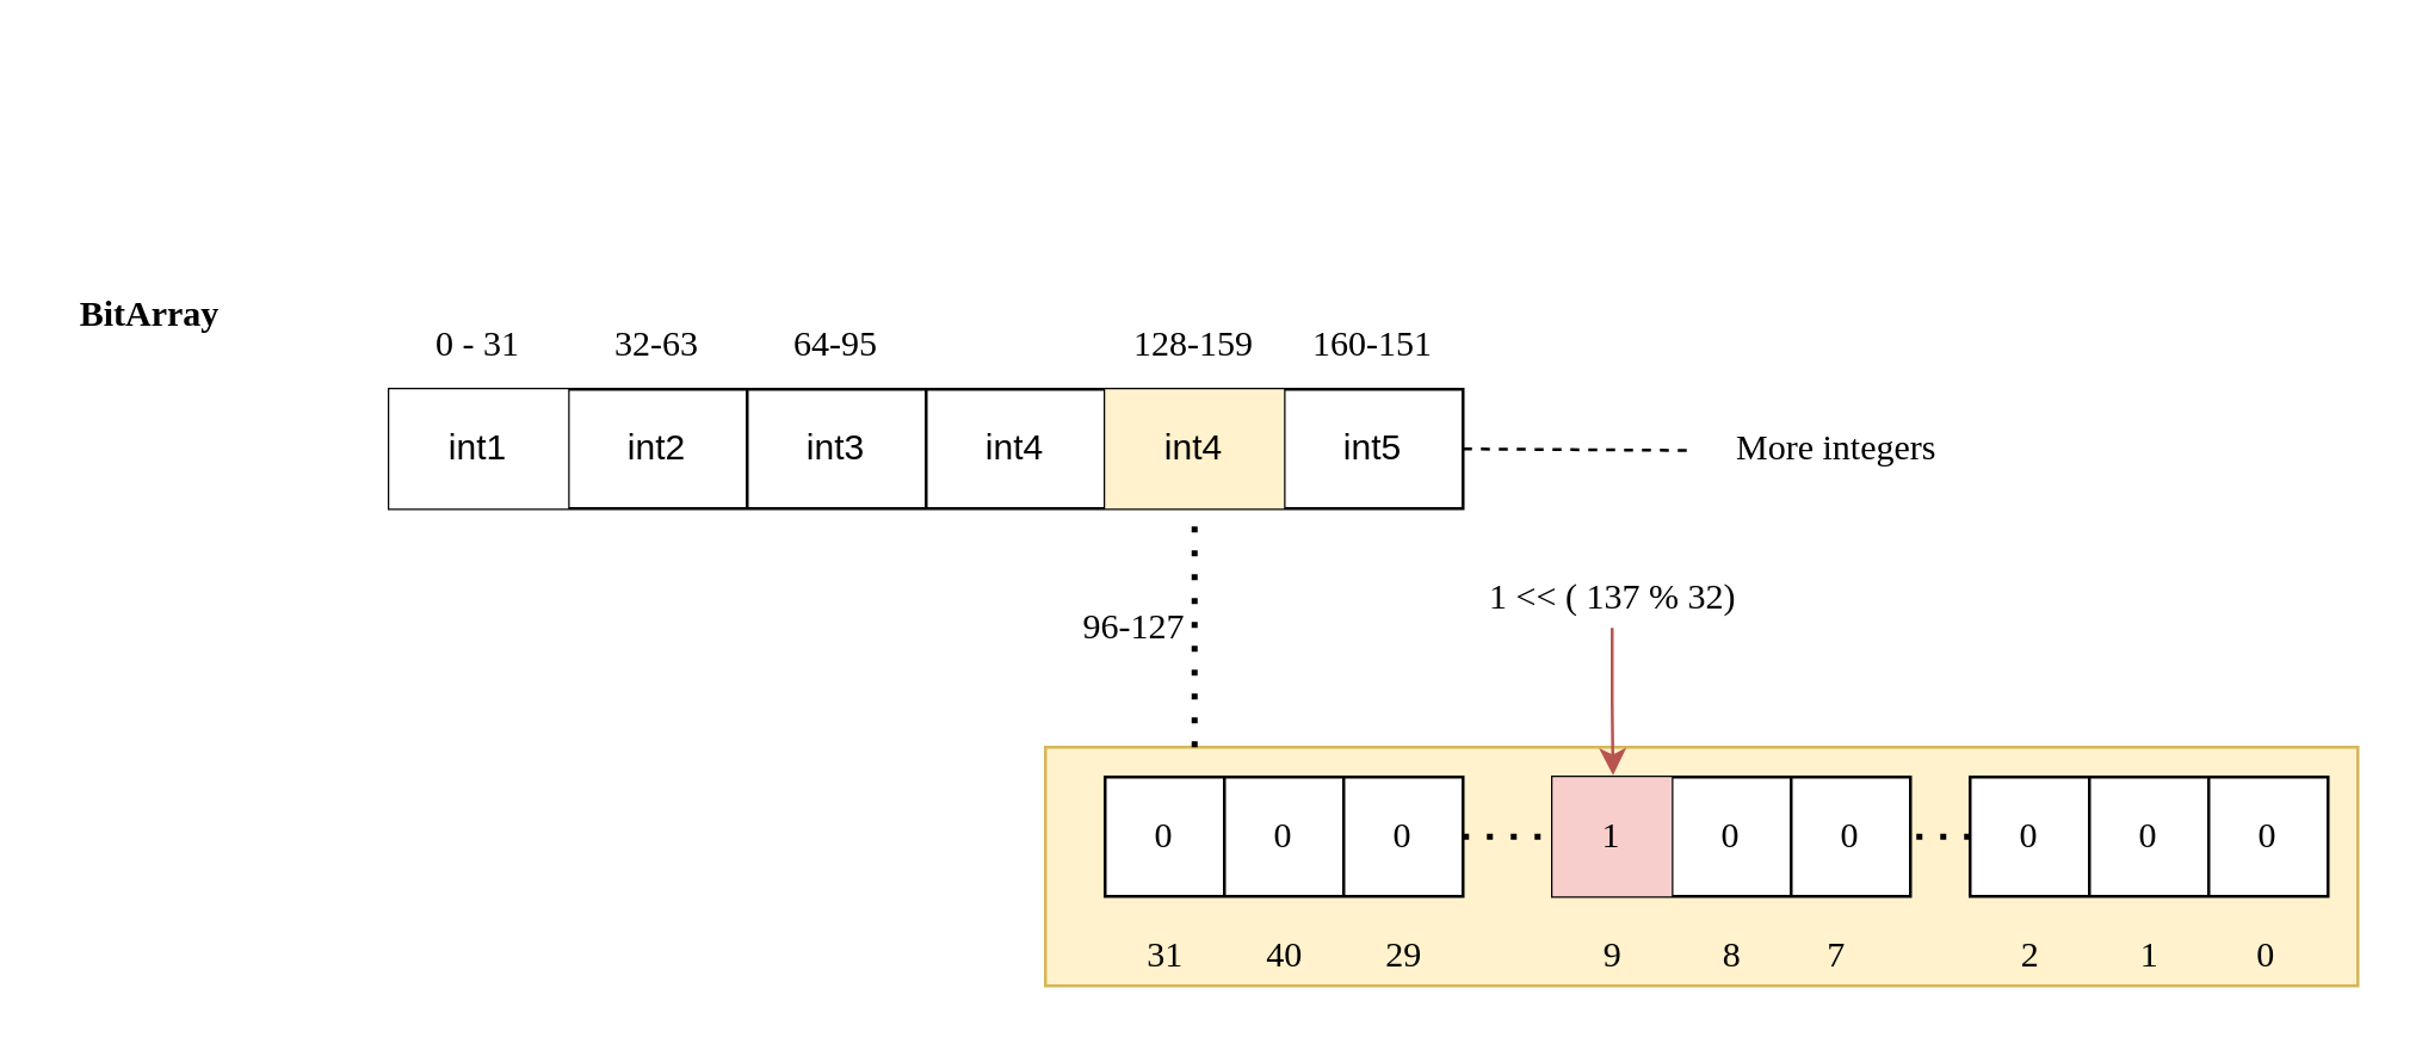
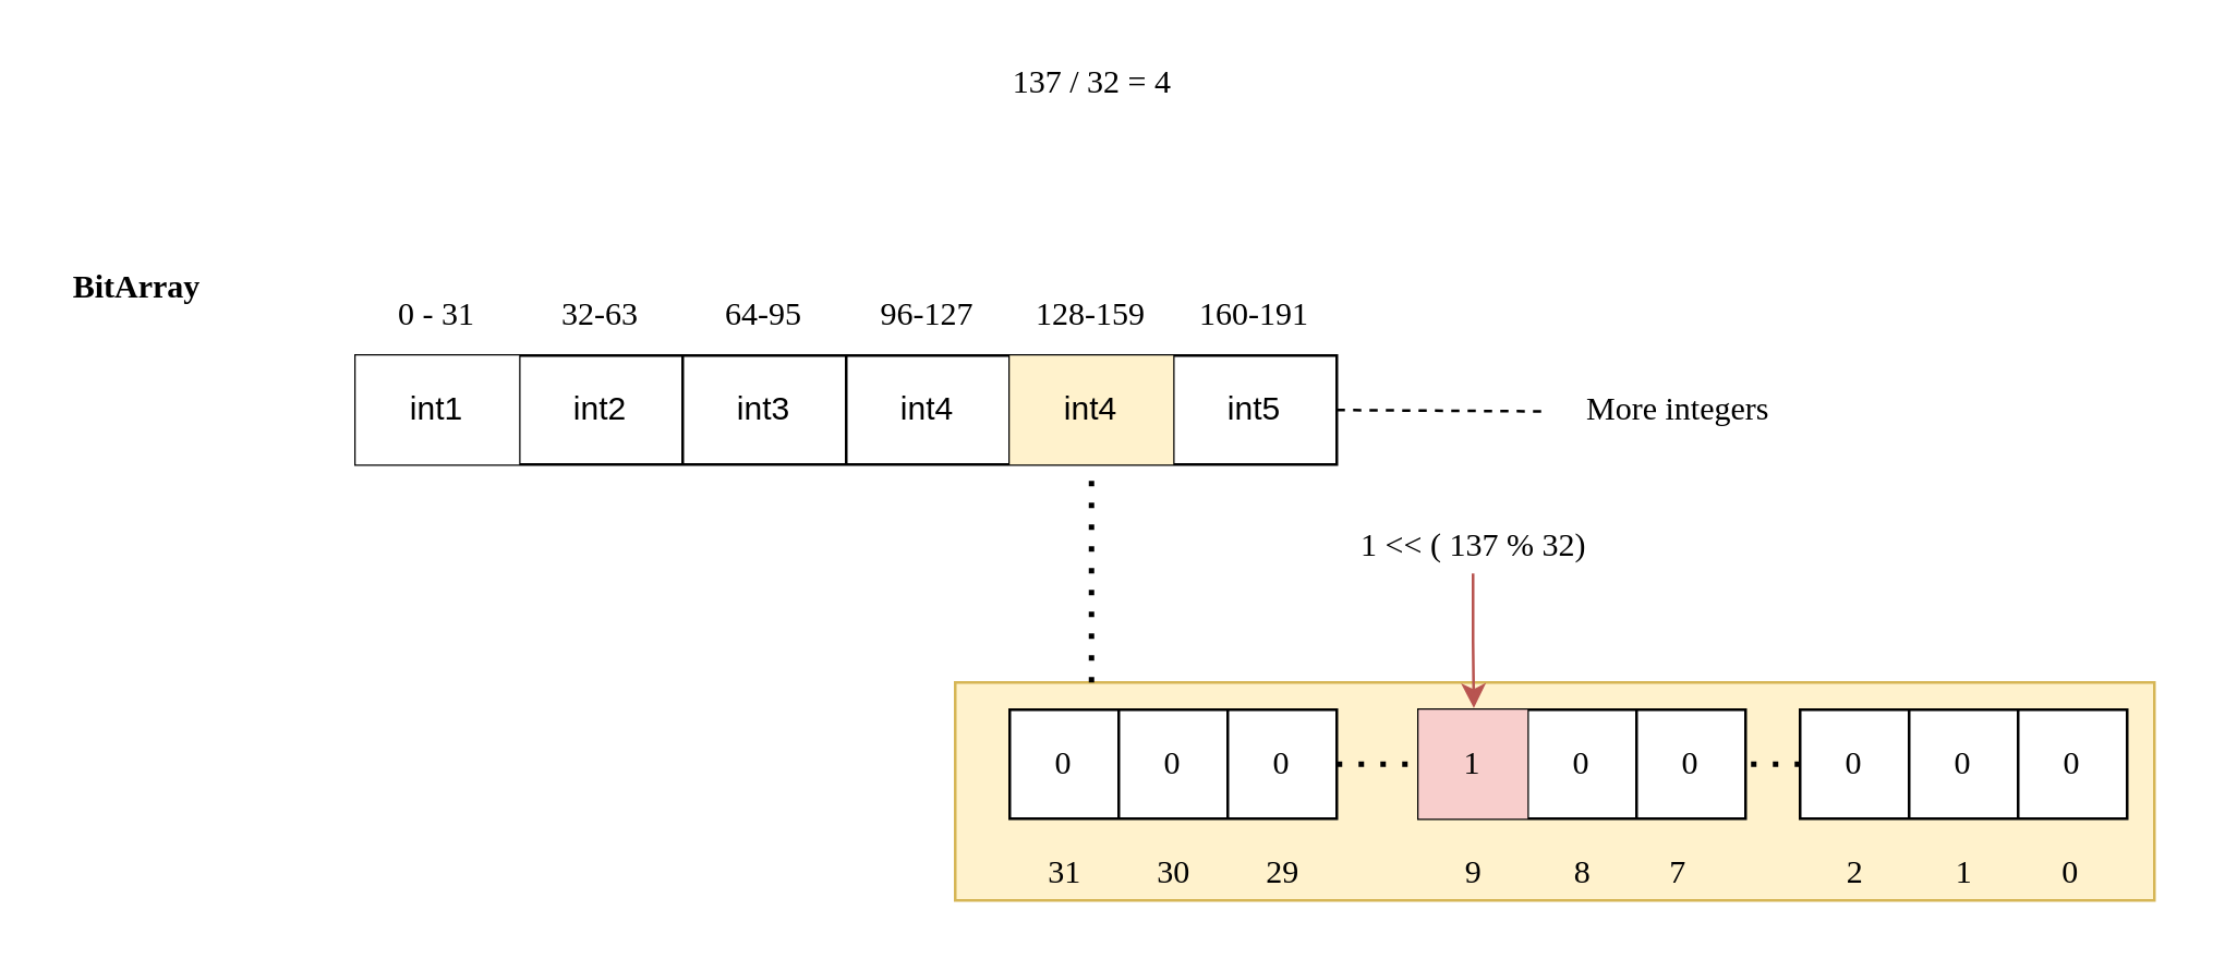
+ <mxCell id="48" value="137 / 32 = 4" style="text;html=1;align=center;verticalAlign=middle;resizable=0;points=[];autosize=1;strokeColor=none;fillColor=none;fontFamily=Comic Sans MS;" vertex="1" parent="1"><mxGeometry x="360" y="20" width="80" height="20" as="geometry" /></mxCell>
- <mxCell id="19" value="160-151" style="text;html=1;strokeColor=none;fillColor=none;align=center;verticalAlign=middle;whiteSpace=wrap;rounded=0;fontFamily=Comic Sans MS;" vertex="1" parent="1"><mxGeometry x="430" y="100" width="60" height="30" as="geometry" /></mxCell>
+ <mxCell id="19" value="160-191" style="text;html=1;strokeColor=none;fillColor=none;align=center;verticalAlign=middle;whiteSpace=wrap;rounded=0;fontFamily=Comic Sans MS;" vertex="1" parent="1"><mxGeometry x="430" y="100" width="60" height="30" as="geometry" /></mxCell>
- <mxCell id="17" value="96-127" style="text;html=1;strokeColor=none;fillColor=none;align=center;verticalAlign=middle;whiteSpace=wrap;rounded=0;fontFamily=Comic Sans MS;" vertex="1" parent="1"><mxGeometry x="350" y="195" width="60" height="30" as="geometry" /></mxCell>
+ <mxCell id="17" value="96-127" style="text;html=1;strokeColor=none;fillColor=none;align=center;verticalAlign=middle;whiteSpace=wrap;rounded=0;fontFamily=Comic Sans MS;" vertex="1" parent="1"><mxGeometry x="310" y="100" width="60" height="30" as="geometry" /></mxCell>
- <mxCell id="34" value="40" style="text;html=1;align=center;verticalAlign=middle;resizable=0;points=[];autosize=1;strokeColor=none;fillColor=none;fontFamily=Comic Sans MS;" vertex="1" parent="1"><mxGeometry x="415" y="310" width="30" height="20" as="geometry" /></mxCell>
+ <mxCell id="34" value="30" style="text;html=1;align=center;verticalAlign=middle;resizable=0;points=[];autosize=1;strokeColor=none;fillColor=none;fontFamily=Comic Sans MS;" vertex="1" parent="1"><mxGeometry x="415" y="310" width="30" height="20" as="geometry" /></mxCell>
